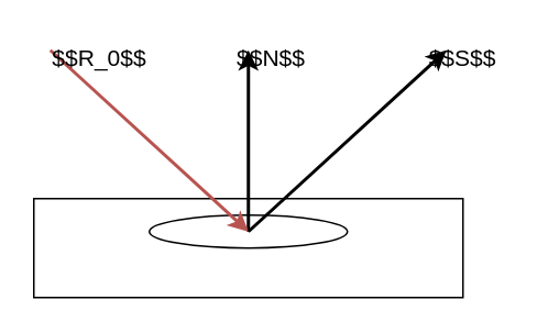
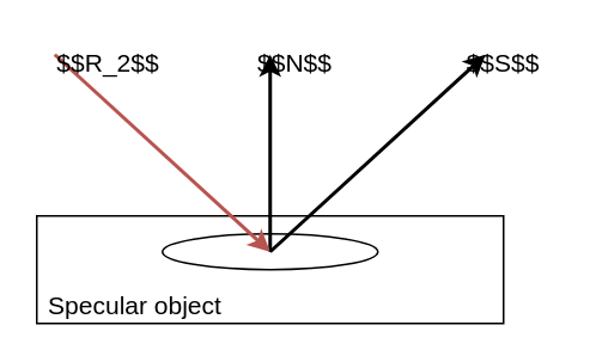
- <mxCell id="7" value="$$R_0$$" style="text;html=1;strokeColor=none;fillColor=none;align=center;verticalAlign=middle;whiteSpace=wrap;rounded=0;fontSize=14;" parent="1" vertex="1"><mxGeometry x="30" y="20" width="60" height="30" as="geometry" /></mxCell>
+ <mxCell id="7" value="$$R_2$$" style="text;html=1;strokeColor=none;fillColor=none;align=center;verticalAlign=middle;whiteSpace=wrap;rounded=0;fontSize=14;" parent="1" vertex="1"><mxGeometry x="30" y="20" width="60" height="30" as="geometry" /></mxCell>
+ <mxCell id="9" value="Specular object" style="text;html=1;strokeColor=none;fillColor=none;align=center;verticalAlign=middle;whiteSpace=wrap;rounded=0;fontSize=14;" parent="1" vertex="1"><mxGeometry x="20" y="160" width="110" height="20" as="geometry" /></mxCell>
